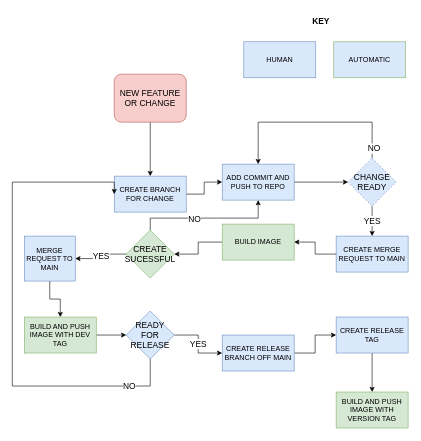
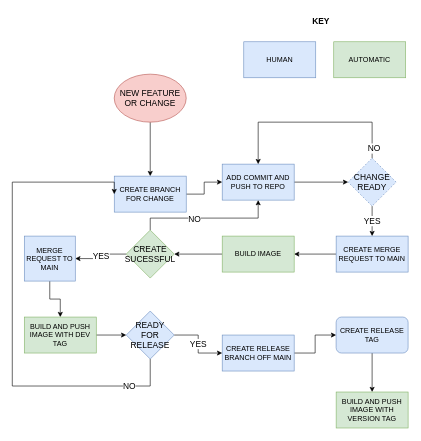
- <mxCell id="4" value="AUTOMATIC" style="rounded=0;whiteSpace=wrap;html=1;fillColor=#dae8fc;strokeColor=#82b366;" vertex="1" parent="1"><mxGeometry x="556" y="69" width="120" height="60" as="geometry" /></mxCell>
+ <mxCell id="4" value="AUTOMATIC" style="rounded=0;whiteSpace=wrap;html=1;fillColor=#d5e8d4;strokeColor=#82b366;" vertex="1" parent="1"><mxGeometry x="556" y="69" width="120" height="60" as="geometry" /></mxCell>
- <mxCell id="6" value="NEW FEATURE OR CHANGE" style="whiteSpace=wrap;html=1;fontSize=14;fillColor=#f8cecc;strokeColor=#b85450;rounded=1;" vertex="1" parent="1"><mxGeometry x="190" y="123" width="120" height="80" as="geometry" /></mxCell>
+ <mxCell id="6" value="NEW FEATURE OR CHANGE" style="ellipse;whiteSpace=wrap;html=1;fontSize=14;fillColor=#f8cecc;strokeColor=#b85450;" vertex="1" parent="1"><mxGeometry x="190" y="123" width="120" height="80" as="geometry" /></mxCell>
- <mxCell id="18" value="BUILD IMAGE" style="rounded=0;whiteSpace=wrap;html=1;fillColor=#d5e8d4;strokeColor=#82b366;" vertex="1" parent="1"><mxGeometry x="370" y="373" width="120" height="60" as="geometry" /></mxCell>
+ <mxCell id="18" value="BUILD IMAGE" style="rounded=0;whiteSpace=wrap;html=1;fillColor=#d5e8d4;strokeColor=#82b366;" vertex="1" parent="1"><mxGeometry x="370" y="393" width="120" height="60" as="geometry" /></mxCell>
- <mxCell id="33" value="CREATE RELEASE TAG" style="rounded=0;whiteSpace=wrap;html=1;fillColor=#dae8fc;strokeColor=#6c8ebf;" vertex="1" parent="1"><mxGeometry x="560" y="528" width="120" height="60" as="geometry" /></mxCell>
+ <mxCell id="33" value="CREATE RELEASE TAG" style="whiteSpace=wrap;html=1;fillColor=#dae8fc;strokeColor=#6c8ebf;rounded=1;" vertex="1" parent="1"><mxGeometry x="560" y="528" width="120" height="60" as="geometry" /></mxCell>
